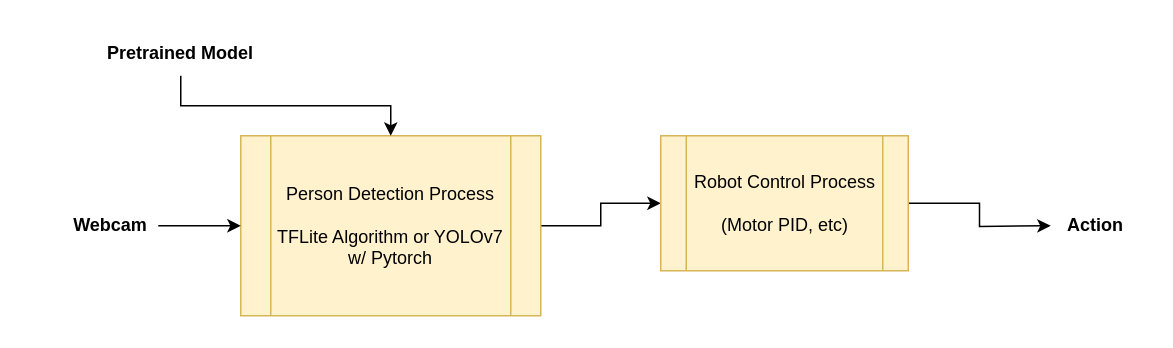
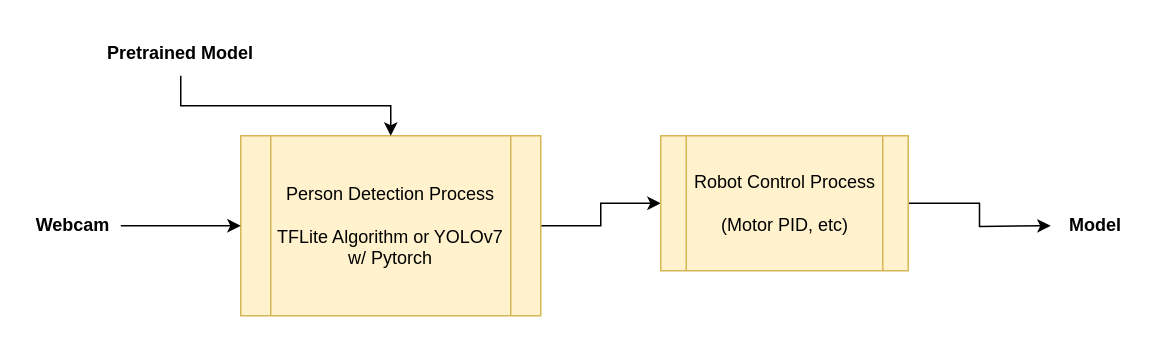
- <mxCell id="9" value="Webcam&amp;nbsp;" style="text;html=1;strokeColor=none;fillColor=none;align=center;verticalAlign=middle;whiteSpace=wrap;rounded=0;fontStyle=1" vertex="1" parent="1"><mxGeometry x="45" y="135" width="60" height="30" as="geometry" /></mxCell>
+ <mxCell id="9" value="Webcam&amp;nbsp;" style="text;html=1;strokeColor=none;fillColor=none;align=center;verticalAlign=middle;whiteSpace=wrap;rounded=0;fontStyle=1" vertex="1" parent="1"><mxGeometry x="20" y="135" width="60" height="30" as="geometry" /></mxCell>
- <mxCell id="10" value="Action" style="text;html=1;strokeColor=none;fillColor=none;align=center;verticalAlign=middle;whiteSpace=wrap;rounded=0;fontStyle=1" vertex="1" parent="1"><mxGeometry x="700" y="135" width="60" height="30" as="geometry" /></mxCell>
+ <mxCell id="10" value="Model" style="text;html=1;strokeColor=none;fillColor=none;align=center;verticalAlign=middle;whiteSpace=wrap;rounded=0;fontStyle=1" vertex="1" parent="1"><mxGeometry x="700" y="135" width="60" height="30" as="geometry" /></mxCell>
